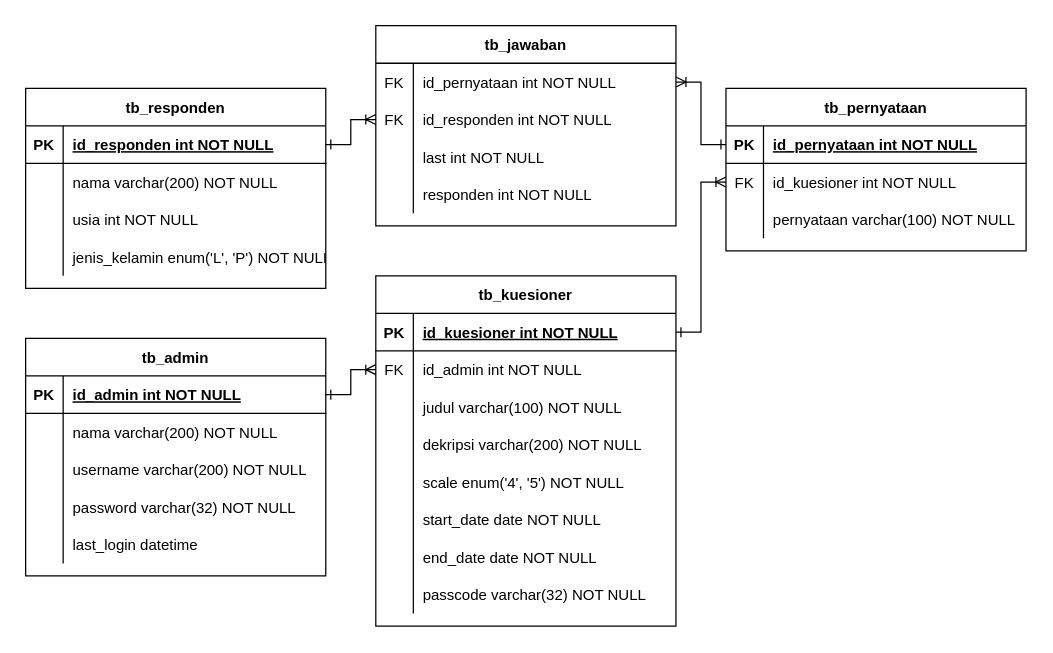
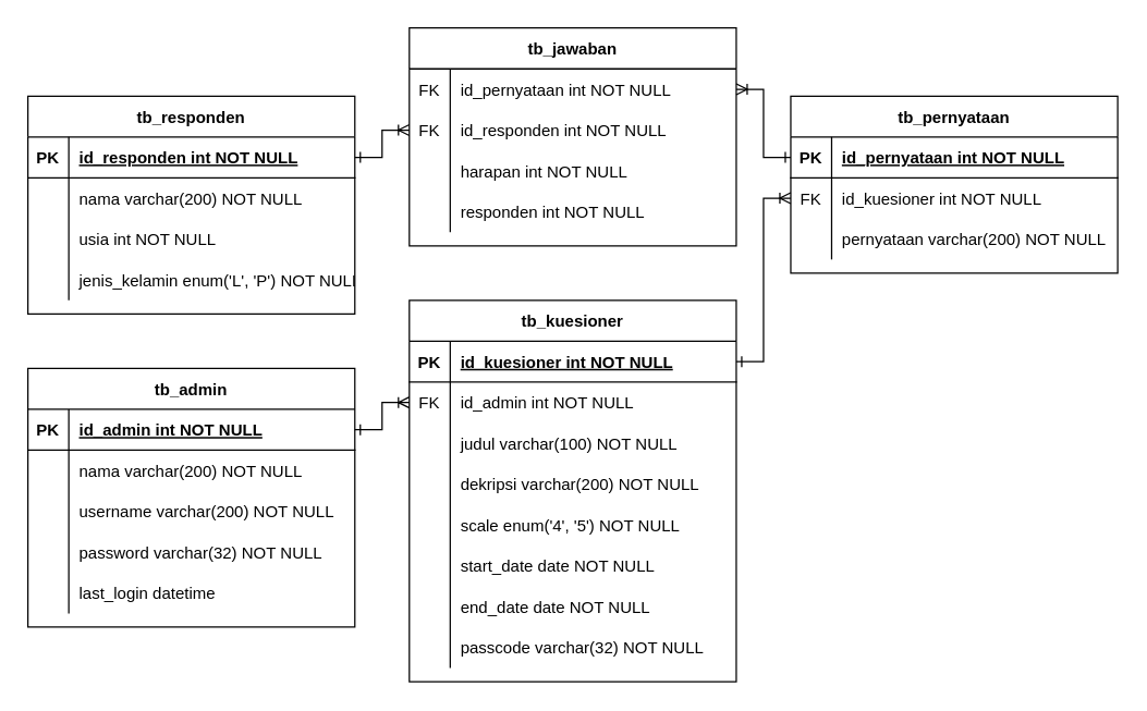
- <mxCell id="79" value="last int NOT NULL" style="shape=partialRectangle;overflow=hidden;connectable=0;fillColor=none;top=0;left=0;bottom=0;right=0;align=left;spacingLeft=6;" parent="77" vertex="1"><mxGeometry x="30" width="210" height="30" as="geometry" /></mxCell>
+ <mxCell id="79" value="harapan int NOT NULL" style="shape=partialRectangle;overflow=hidden;connectable=0;fillColor=none;top=0;left=0;bottom=0;right=0;align=left;spacingLeft=6;" parent="77" vertex="1"><mxGeometry x="30" width="210" height="30" as="geometry" /></mxCell>
- <mxCell id="53" value="pernyataan varchar(100) NOT NULL" style="shape=partialRectangle;overflow=hidden;connectable=0;fillColor=none;top=0;left=0;bottom=0;right=0;align=left;spacingLeft=6;" parent="51" vertex="1"><mxGeometry x="30" width="210" height="30" as="geometry" /></mxCell>
+ <mxCell id="53" value="pernyataan varchar(200) NOT NULL" style="shape=partialRectangle;overflow=hidden;connectable=0;fillColor=none;top=0;left=0;bottom=0;right=0;align=left;spacingLeft=6;" parent="51" vertex="1"><mxGeometry x="30" width="210" height="30" as="geometry" /></mxCell>
